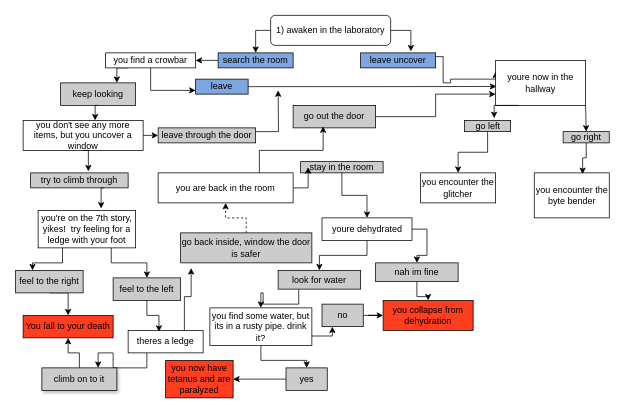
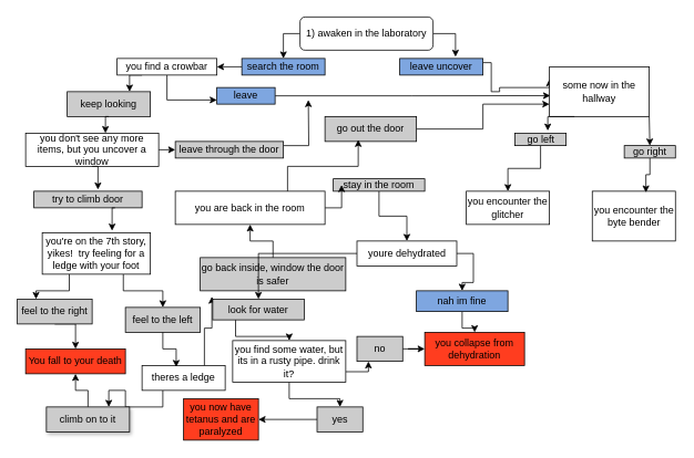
- <mxCell id="62" value="youre now in the hallway" style="rounded=0;whiteSpace=wrap;html=1;" parent="1" vertex="1"><mxGeometry x="660" y="80" width="120" height="60" as="geometry" /></mxCell>
+ <mxCell id="62" value="some now in the hallway" style="rounded=0;whiteSpace=wrap;html=1;" parent="1" vertex="1"><mxGeometry x="660" y="80" width="120" height="60" as="geometry" /></mxCell>
- <mxCell id="18" value="try to climb through" style="rounded=0;whiteSpace=wrap;html=1;fillColor=#CCCCCC;" parent="1" vertex="1"><mxGeometry x="40" y="230" width="130" height="20" as="geometry" /></mxCell>
+ <mxCell id="18" value="try to climb door" style="rounded=0;whiteSpace=wrap;html=1;fillColor=#CCCCCC;" parent="1" vertex="1"><mxGeometry x="40" y="230" width="130" height="20" as="geometry" /></mxCell>
- <mxCell id="33" value="" style="edgeStyle=orthogonalEdgeStyle;rounded=0;orthogonalLoop=1;jettySize=auto;html=1;dashed=1;" parent="1" source="34" target="42" edge="1"><mxGeometry relative="1" as="geometry" /></mxCell>
+ <mxCell id="33" value="" style="edgeStyle=orthogonalEdgeStyle;rounded=0;orthogonalLoop=1;jettySize=auto;html=1;" parent="1" source="34" target="42" edge="1"><mxGeometry relative="1" as="geometry" /></mxCell>
- <mxCell id="51" value="nah im fine" style="rounded=0;whiteSpace=wrap;html=1;fillColor=#CCCCCC;" parent="1" vertex="1"><mxGeometry x="500" y="350" width="110" height="25" as="geometry" /></mxCell>
+ <mxCell id="51" value="nah im fine" style="rounded=0;whiteSpace=wrap;html=1;fillColor=#7ea6e0;" parent="1" vertex="1"><mxGeometry x="500" y="350" width="110" height="25" as="geometry" /></mxCell>
- <mxCell id="49" value="look for water" style="rounded=0;whiteSpace=wrap;html=1;fillColor=#CCCCCC;" parent="1" vertex="1"><mxGeometry x="370" y="360" width="110" height="25" as="geometry" /></mxCell>
+ <mxCell id="49" value="look for water" style="rounded=0;whiteSpace=wrap;html=1;fillColor=#CCCCCC;" parent="1" vertex="1"><mxGeometry x="255" y="360" width="110" height="25" as="geometry" /></mxCell>
